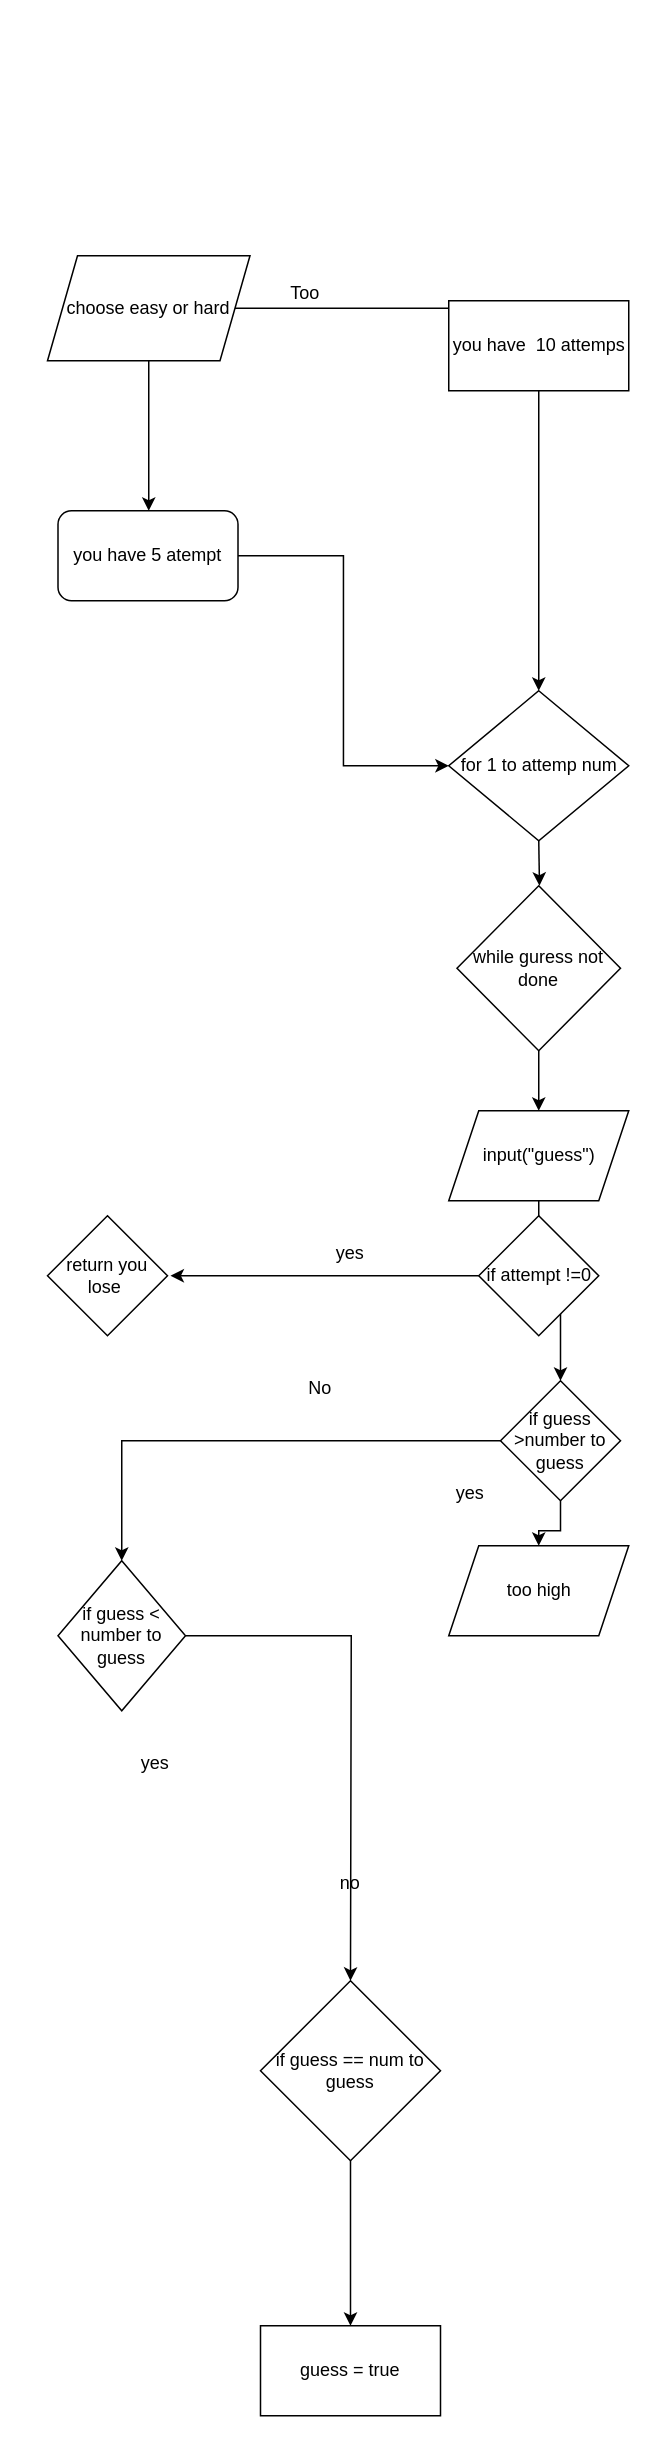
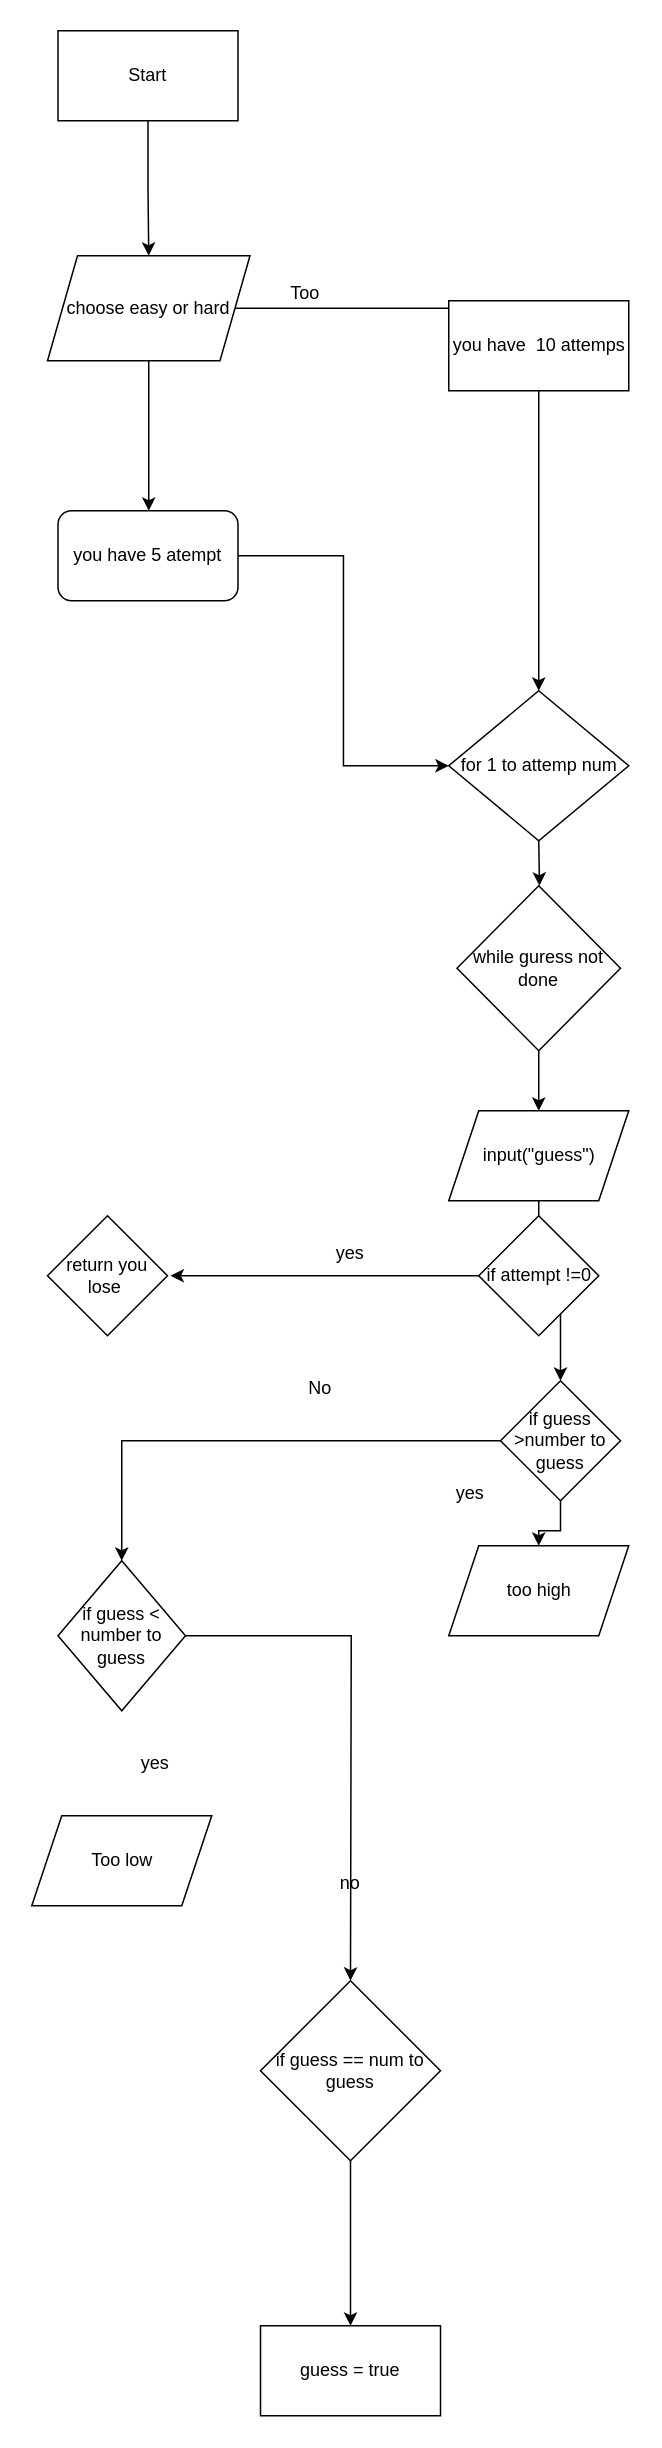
+ <mxCell id="3" value="Start" style="rounded=0;whiteSpace=wrap;html=1;" vertex="1" parent="1"><mxGeometry x="38" y="20" width="120" height="60" as="geometry" /></mxCell>
+ <mxCell id="2" value="" style="edgeStyle=orthogonalEdgeStyle;rounded=0;orthogonalLoop=1;jettySize=auto;html=1;" edge="1" parent="1" source="3" target="6"><mxGeometry relative="1" as="geometry" /></mxCell>
+ <mxCell id="25" value="Too low" style="shape=parallelogram;perimeter=parallelogramPerimeter;whiteSpace=wrap;html=1;fixedSize=1;" vertex="1" parent="1"><mxGeometry x="20.5" y="1210" width="120" height="60" as="geometry" /></mxCell>
